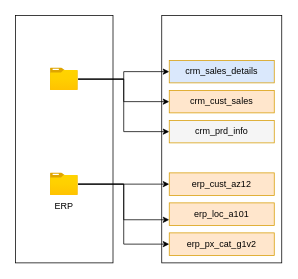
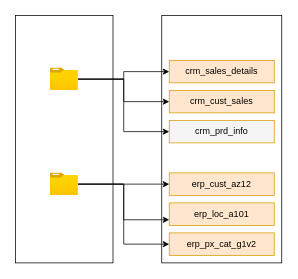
- <mxCell id="13" value="crm_sales_details" style="rounded=0;whiteSpace=wrap;html=1;fillColor=#dae8fc;strokeColor=#d79b00;" vertex="1" parent="1"><mxGeometry x="225" y="80" width="140" height="30" as="geometry" /></mxCell>
+ <mxCell id="13" value="crm_sales_details" style="rounded=0;whiteSpace=wrap;html=1;fillColor=#ffe6cc;strokeColor=#d79b00;" vertex="1" parent="1"><mxGeometry x="225" y="80" width="140" height="30" as="geometry" /></mxCell>
- <mxCell id="12" value="ERP" style="text;html=1;align=center;verticalAlign=middle;whiteSpace=wrap;rounded=0;" vertex="1" parent="1"><mxGeometry x="55" y="260" width="60" height="30" as="geometry" /></mxCell>
